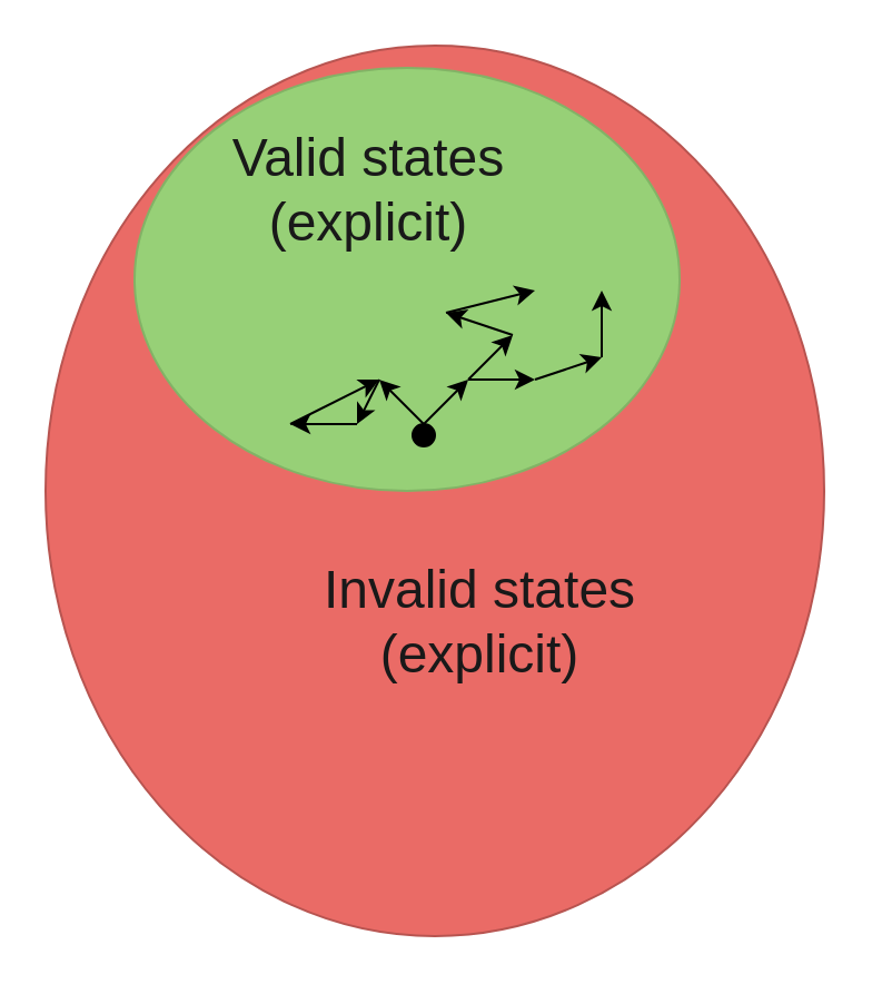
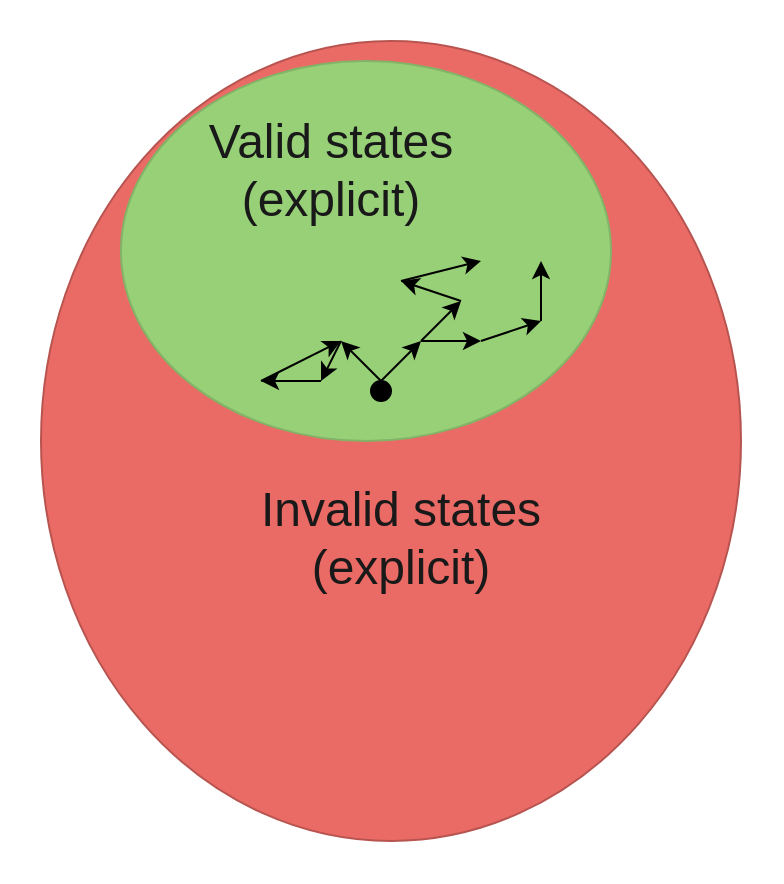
- <mxCell id="5" value="Invalid states&lt;br&gt;(explicit)" style="text;fontSize=24;align=center;verticalAlign=middle;html=1;fontColor=#191919;" parent="1" vertex="1"><mxGeometry x="120" y="244" width="190" height="70" as="geometry" /></mxCell>
+ <mxCell id="5" value="Invalid states&lt;br&gt;(explicit)" style="text;fontSize=24;align=center;verticalAlign=middle;html=1;fontColor=#191919;" parent="1" vertex="1"><mxGeometry x="105" y="234" width="190" height="70" as="geometry" /></mxCell>
